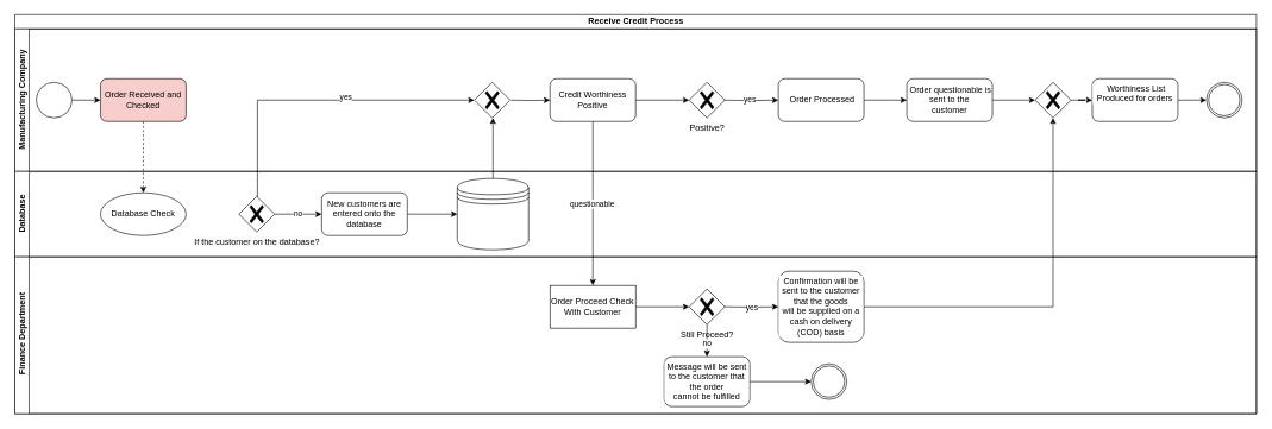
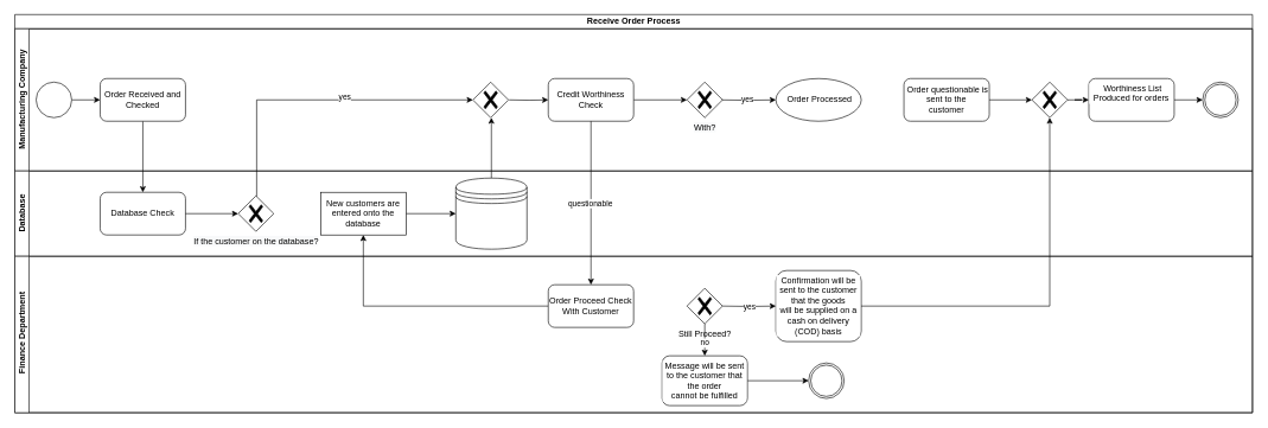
- <mxCell id="2" value="&lt;span style=&quot;background-color: rgb(255, 255, 255);&quot;&gt;Receive Credit Process&lt;/span&gt;" style="swimlane;html=1;childLayout=stackLayout;resizeParent=1;resizeParentMax=0;horizontal=1;startSize=20;horizontalStack=0;" vertex="1" parent="1"><mxGeometry x="20" y="20" width="1740" height="560" as="geometry" /></mxCell>
+ <mxCell id="2" value="&lt;span style=&quot;background-color: rgb(255, 255, 255);&quot;&gt;Receive Order Process&lt;/span&gt;" style="swimlane;html=1;childLayout=stackLayout;resizeParent=1;resizeParentMax=0;horizontal=1;startSize=20;horizontalStack=0;" vertex="1" parent="1"><mxGeometry x="20" y="20" width="1740" height="560" as="geometry" /></mxCell>
- <mxCell id="7" value="Order Received and Checked" style="rounded=1;whiteSpace=wrap;html=1;fillColor=#f8cecc;" parent="6" vertex="1"><mxGeometry x="120" y="70" width="120" height="60" as="geometry" /></mxCell>
+ <mxCell id="7" value="Order Received and Checked" style="rounded=1;whiteSpace=wrap;html=1;" parent="6" vertex="1"><mxGeometry x="120" y="70" width="120" height="60" as="geometry" /></mxCell>
- <mxCell id="10" value="Credit Worthiness Positive" style="rounded=1;whiteSpace=wrap;html=1;" vertex="1" parent="6"><mxGeometry x="750" y="70" width="120" height="60" as="geometry" /></mxCell>
+ <mxCell id="10" value="Credit Worthiness Check" style="rounded=1;whiteSpace=wrap;html=1;" vertex="1" parent="6"><mxGeometry x="750" y="70" width="120" height="60" as="geometry" /></mxCell>
- <mxCell id="13" value="&amp;nbsp;Order Processed" style="rounded=1;whiteSpace=wrap;html=1;" vertex="1" parent="6"><mxGeometry x="1070" y="70" width="120" height="60" as="geometry" /></mxCell>
+ <mxCell id="13" value="&amp;nbsp;Order Processed" style="ellipse;whiteSpace=wrap;html=1;" vertex="1" parent="6"><mxGeometry x="1070" y="70" width="120" height="60" as="geometry" /></mxCell>
- <mxCell id="16" value="" style="edgeStyle=orthogonalEdgeStyle;rounded=0;orthogonalLoop=1;jettySize=auto;html=1;" edge="1" parent="6" source="13" target="15"><mxGeometry relative="1" as="geometry" /></mxCell>
- <mxCell id="18" value="&lt;span style=&quot;background-color: rgb(248, 249, 250);&quot;&gt;Positive?&lt;/span&gt;" style="points=[[0.25,0.25,0],[0.5,0,0],[0.75,0.25,0],[1,0.5,0],[0.75,0.75,0],[0.5,1,0],[0.25,0.75,0],[0,0.5,0]];shape=mxgraph.bpmn.gateway2;html=1;verticalLabelPosition=bottom;labelBackgroundColor=#ffffff;verticalAlign=top;align=center;perimeter=rhombusPerimeter;outlineConnect=0;outline=none;symbol=none;gwType=exclusive;" vertex="1" parent="6"><mxGeometry x="945" y="75" width="50" height="50" as="geometry" /></mxCell>
+ <mxCell id="18" value="&lt;span style=&quot;background-color: rgb(248, 249, 250);&quot;&gt;With?&lt;/span&gt;" style="points=[[0.25,0.25,0],[0.5,0,0],[0.75,0.25,0],[1,0.5,0],[0.75,0.75,0],[0.5,1,0],[0.25,0.75,0],[0,0.5,0]];shape=mxgraph.bpmn.gateway2;html=1;verticalLabelPosition=bottom;labelBackgroundColor=#ffffff;verticalAlign=top;align=center;perimeter=rhombusPerimeter;outlineConnect=0;outline=none;symbol=none;gwType=exclusive;" vertex="1" parent="6"><mxGeometry x="945" y="75" width="50" height="50" as="geometry" /></mxCell>
- <mxCell id="3" style="edgeStyle=orthogonalEdgeStyle;rounded=0;orthogonalLoop=1;jettySize=auto;html=1;dashed=1;" edge="1" parent="2" source="7" target="26"><mxGeometry relative="1" as="geometry" /></mxCell>
+ <mxCell id="3" style="edgeStyle=orthogonalEdgeStyle;rounded=0;orthogonalLoop=1;jettySize=auto;html=1;" edge="1" parent="2" source="7" target="26"><mxGeometry relative="1" as="geometry" /></mxCell>
- <mxCell id="26" value="Database Check" style="ellipse;whiteSpace=wrap;html=1;" vertex="1" parent="25"><mxGeometry x="120" y="30" width="120" height="60" as="geometry" /></mxCell>
+ <mxCell id="26" value="Database Check" style="rounded=1;whiteSpace=wrap;html=1;" vertex="1" parent="25"><mxGeometry x="120" y="30" width="120" height="60" as="geometry" /></mxCell>
+ <mxCell id="28" style="edgeStyle=orthogonalEdgeStyle;rounded=0;orthogonalLoop=1;jettySize=auto;html=1;" edge="1" parent="25" source="26" target="32"><mxGeometry relative="1" as="geometry"><mxPoint x="290" y="60" as="targetPoint" /></mxGeometry></mxCell>
- <mxCell id="27" value="no" style="edgeStyle=orthogonalEdgeStyle;rounded=0;orthogonalLoop=1;jettySize=auto;html=1;" edge="1" parent="25" source="32" target="30"><mxGeometry relative="1" as="geometry"><mxPoint x="370" y="60" as="sourcePoint" /></mxGeometry></mxCell>
- <mxCell id="30" value="New customers are entered onto the database" style="rounded=1;whiteSpace=wrap;html=1;" vertex="1" parent="25"><mxGeometry x="430" y="30" width="120" height="60" as="geometry" /></mxCell>
+ <mxCell id="30" value="New customers are entered onto the database" style="whiteSpace=wrap;html=1;rounded=0;" vertex="1" parent="25"><mxGeometry x="430" y="30" width="120" height="60" as="geometry" /></mxCell>
- <mxCell id="36" value="Order Proceed Check With Customer" style="whiteSpace=wrap;html=1;rounded=0;" vertex="1" parent="34"><mxGeometry x="750" y="40" width="120" height="60" as="geometry" /></mxCell>
+ <mxCell id="36" value="Order Proceed Check With Customer" style="whiteSpace=wrap;html=1;rounded=1;" vertex="1" parent="34"><mxGeometry x="750" y="40" width="120" height="60" as="geometry" /></mxCell>
- <mxCell id="35" style="edgeStyle=orthogonalEdgeStyle;rounded=0;orthogonalLoop=1;jettySize=auto;html=1;" edge="1" parent="34" source="36" target="39"><mxGeometry relative="1" as="geometry"><mxPoint x="945" y="70" as="targetPoint" /></mxGeometry></mxCell>
+ <mxCell id="35" style="edgeStyle=orthogonalEdgeStyle;rounded=0;orthogonalLoop=1;jettySize=auto;html=1;" edge="1" parent="34" source="36" target="30"><mxGeometry relative="1" as="geometry"><mxPoint x="945" y="70" as="targetPoint" /></mxGeometry></mxCell>
